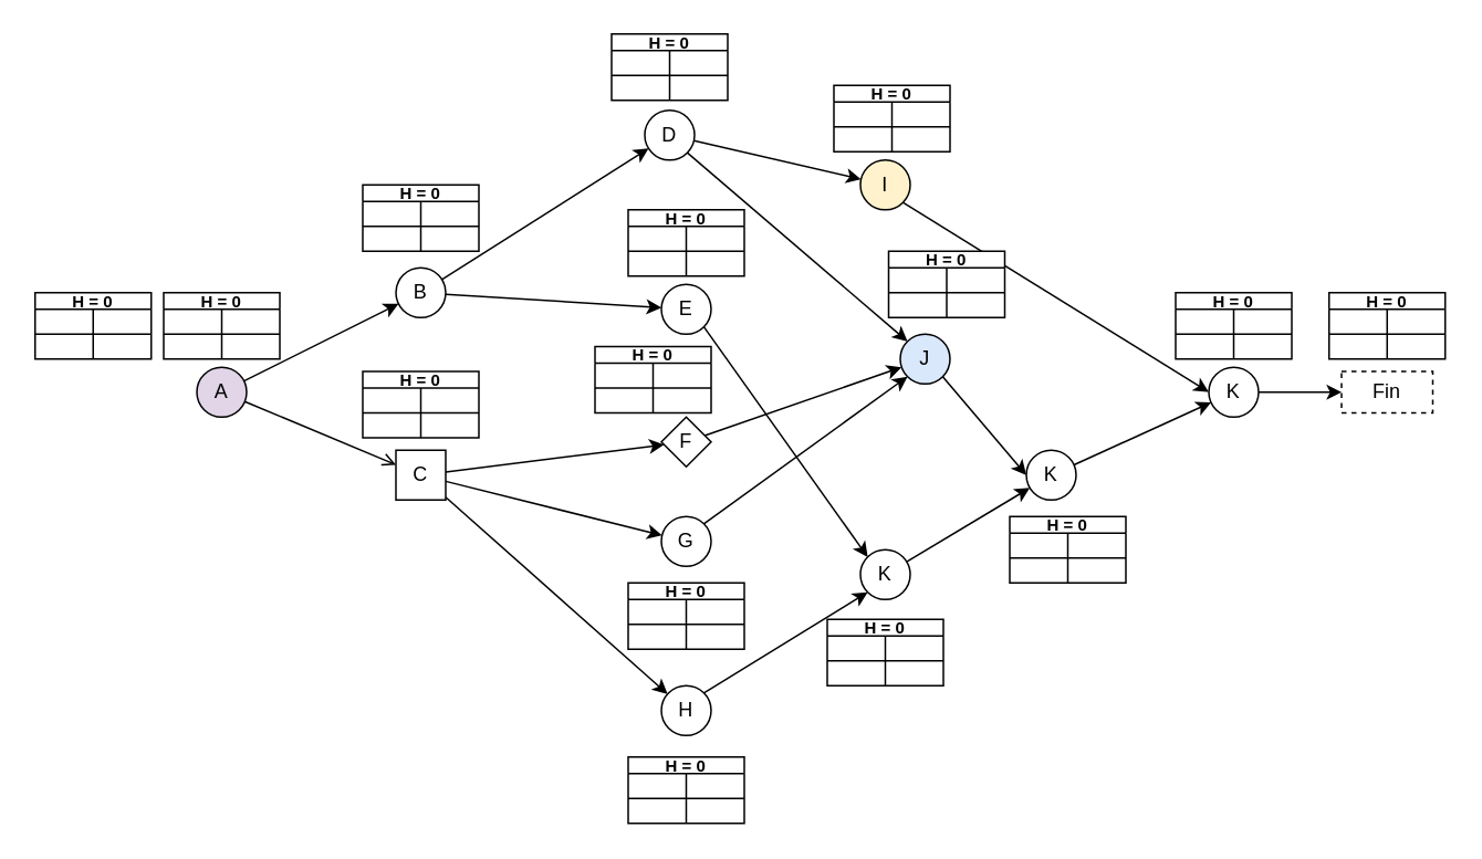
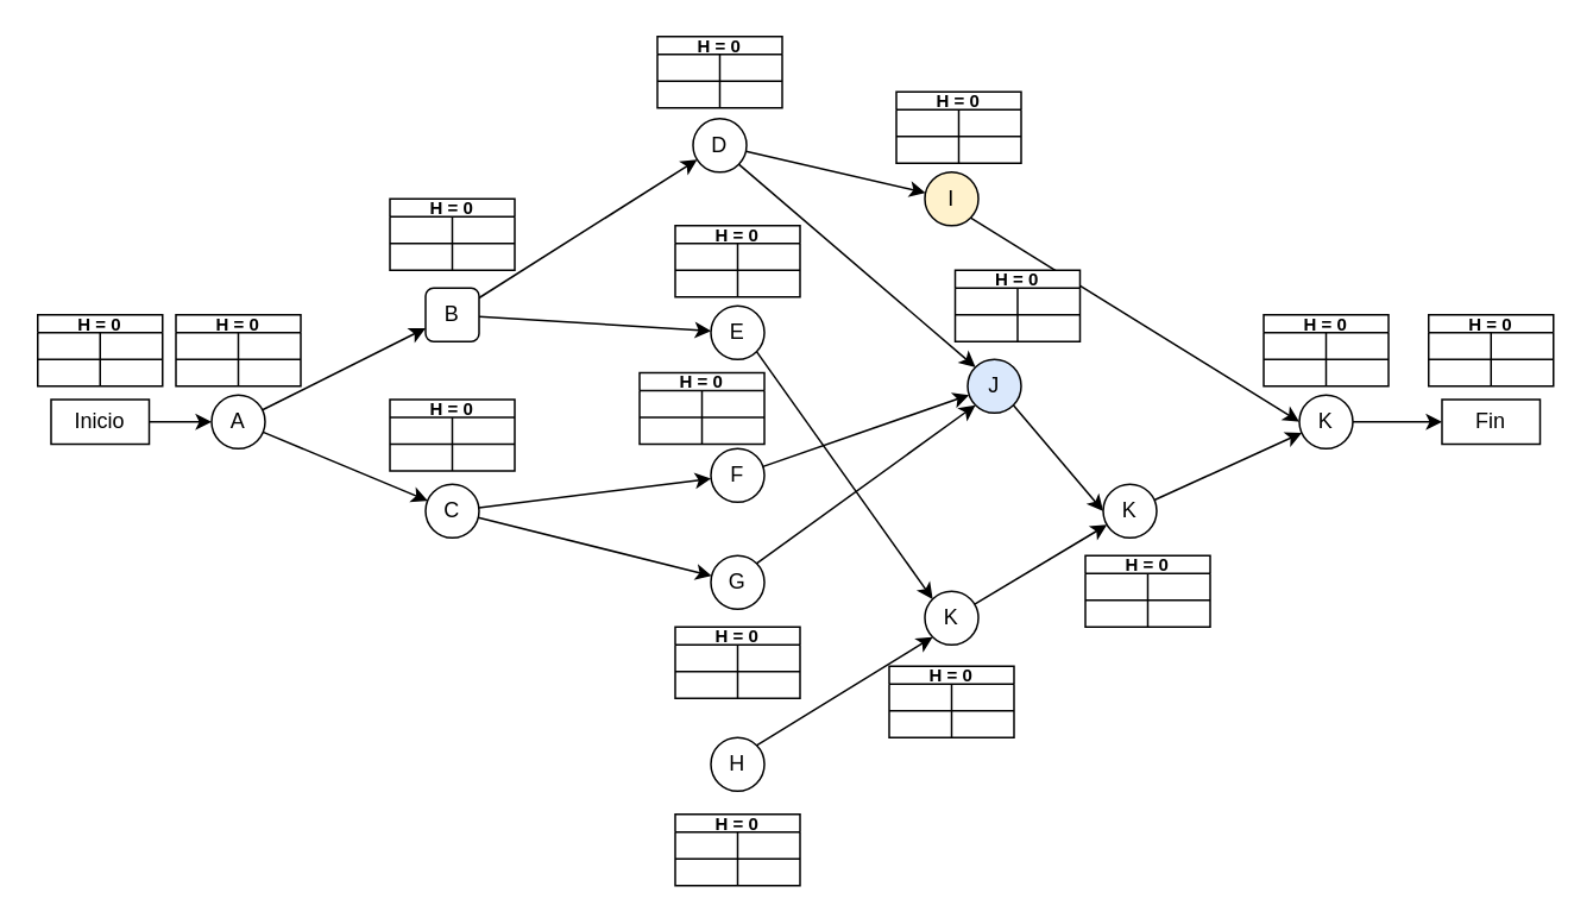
- <mxCell id="7" value="B" style="ellipse;whiteSpace=wrap;html=1;aspect=fixed;" vertex="1" parent="1"><mxGeometry x="238" y="161" width="30" height="30" as="geometry" /></mxCell>
+ <mxCell id="7" value="B" style="whiteSpace=wrap;html=1;aspect=fixed;rounded=1;" vertex="1" parent="1"><mxGeometry x="238" y="161" width="30" height="30" as="geometry" /></mxCell>
+ <mxCell id="125" value="Inicio" style="whiteSpace=wrap;html=1;" vertex="1" parent="1"><mxGeometry x="28" y="223.5" width="55" height="25" as="geometry" /></mxCell>
+ <mxCell id="124" style="edgeStyle=none;rounded=0;orthogonalLoop=1;jettySize=auto;html=1;exitX=1;exitY=0.5;exitDx=0;exitDy=0;entryX=0;entryY=0.5;entryDx=0;entryDy=0;shadow=0;fontSize=10;strokeColor=#000000;fillColor=#000000;" edge="1" parent="1" source="125" target="4"><mxGeometry relative="1" as="geometry" /></mxCell>
- <mxCell id="4" value="A" style="ellipse;whiteSpace=wrap;html=1;aspect=fixed;fillColor=#e1d5e7;" vertex="1" parent="1"><mxGeometry x="118" y="221" width="30" height="30" as="geometry" /></mxCell>
+ <mxCell id="4" value="A" style="ellipse;whiteSpace=wrap;html=1;aspect=fixed;" vertex="1" parent="1"><mxGeometry x="118" y="221" width="30" height="30" as="geometry" /></mxCell>
- <mxCell id="133" value="Fin" style="whiteSpace=wrap;html=1;dashed=1;" vertex="1" parent="1"><mxGeometry x="808" y="223.5" width="55" height="25" as="geometry" /></mxCell>
+ <mxCell id="133" value="Fin" style="whiteSpace=wrap;html=1;" vertex="1" parent="1"><mxGeometry x="808" y="223.5" width="55" height="25" as="geometry" /></mxCell>
- <mxCell id="18" value="F" style="rhombus;whiteSpace=wrap;html=1;aspect=fixed;" vertex="1" parent="1"><mxGeometry x="398" y="251" width="30" height="30" as="geometry" /></mxCell>
+ <mxCell id="18" value="F" style="ellipse;whiteSpace=wrap;html=1;aspect=fixed;" vertex="1" parent="1"><mxGeometry x="398" y="251" width="30" height="30" as="geometry" /></mxCell>
- <mxCell id="3" value="" style="edgeStyle=none;rounded=0;orthogonalLoop=1;jettySize=auto;html=1;endArrow=open;" edge="1" parent="1" source="4" target="11"><mxGeometry relative="1" as="geometry" /></mxCell>
+ <mxCell id="3" value="" style="edgeStyle=none;rounded=0;orthogonalLoop=1;jettySize=auto;html=1;" edge="1" parent="1" source="4" target="11"><mxGeometry relative="1" as="geometry" /></mxCell>
- <mxCell id="11" value="C" style="whiteSpace=wrap;html=1;aspect=fixed;rounded=0;" vertex="1" parent="1"><mxGeometry x="238" y="271" width="30" height="30" as="geometry" /></mxCell>
+ <mxCell id="11" value="C" style="ellipse;whiteSpace=wrap;html=1;aspect=fixed;" vertex="1" parent="1"><mxGeometry x="238" y="271" width="30" height="30" as="geometry" /></mxCell>
- <mxCell id="10" value="" style="edgeStyle=none;rounded=0;orthogonalLoop=1;jettySize=auto;html=1;" edge="1" parent="1" source="11" target="22"><mxGeometry relative="1" as="geometry" /></mxCell>
